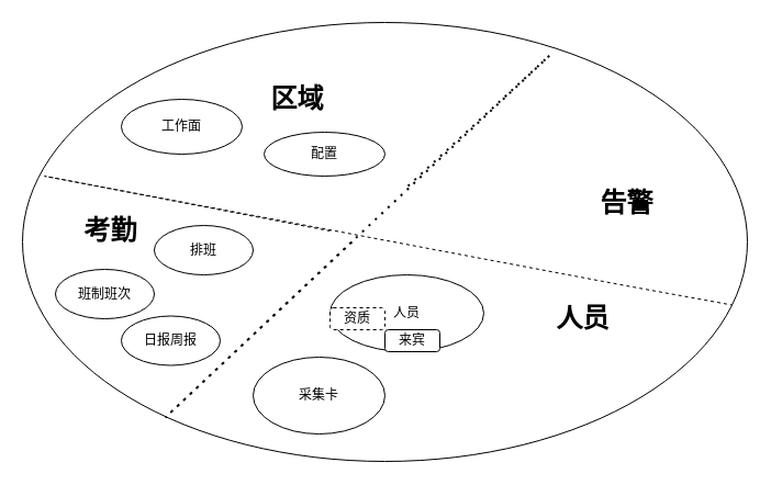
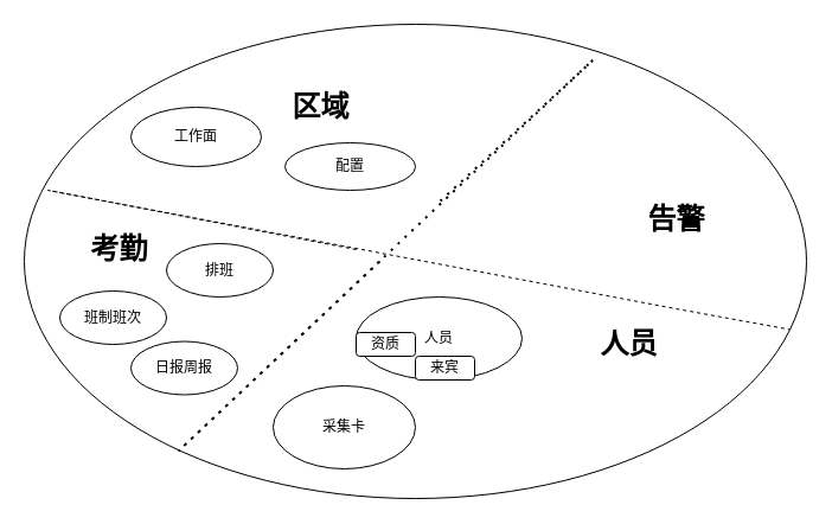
- <mxCell id="12" value="资质" style="rounded=1;whiteSpace=wrap;html=1;dashed=1;" vertex="1" parent="1"><mxGeometry x="300" y="280" width="50" height="20" as="geometry" /></mxCell>
+ <mxCell id="12" value="资质" style="rounded=1;whiteSpace=wrap;html=1;" vertex="1" parent="1"><mxGeometry x="300" y="280" width="50" height="20" as="geometry" /></mxCell>
